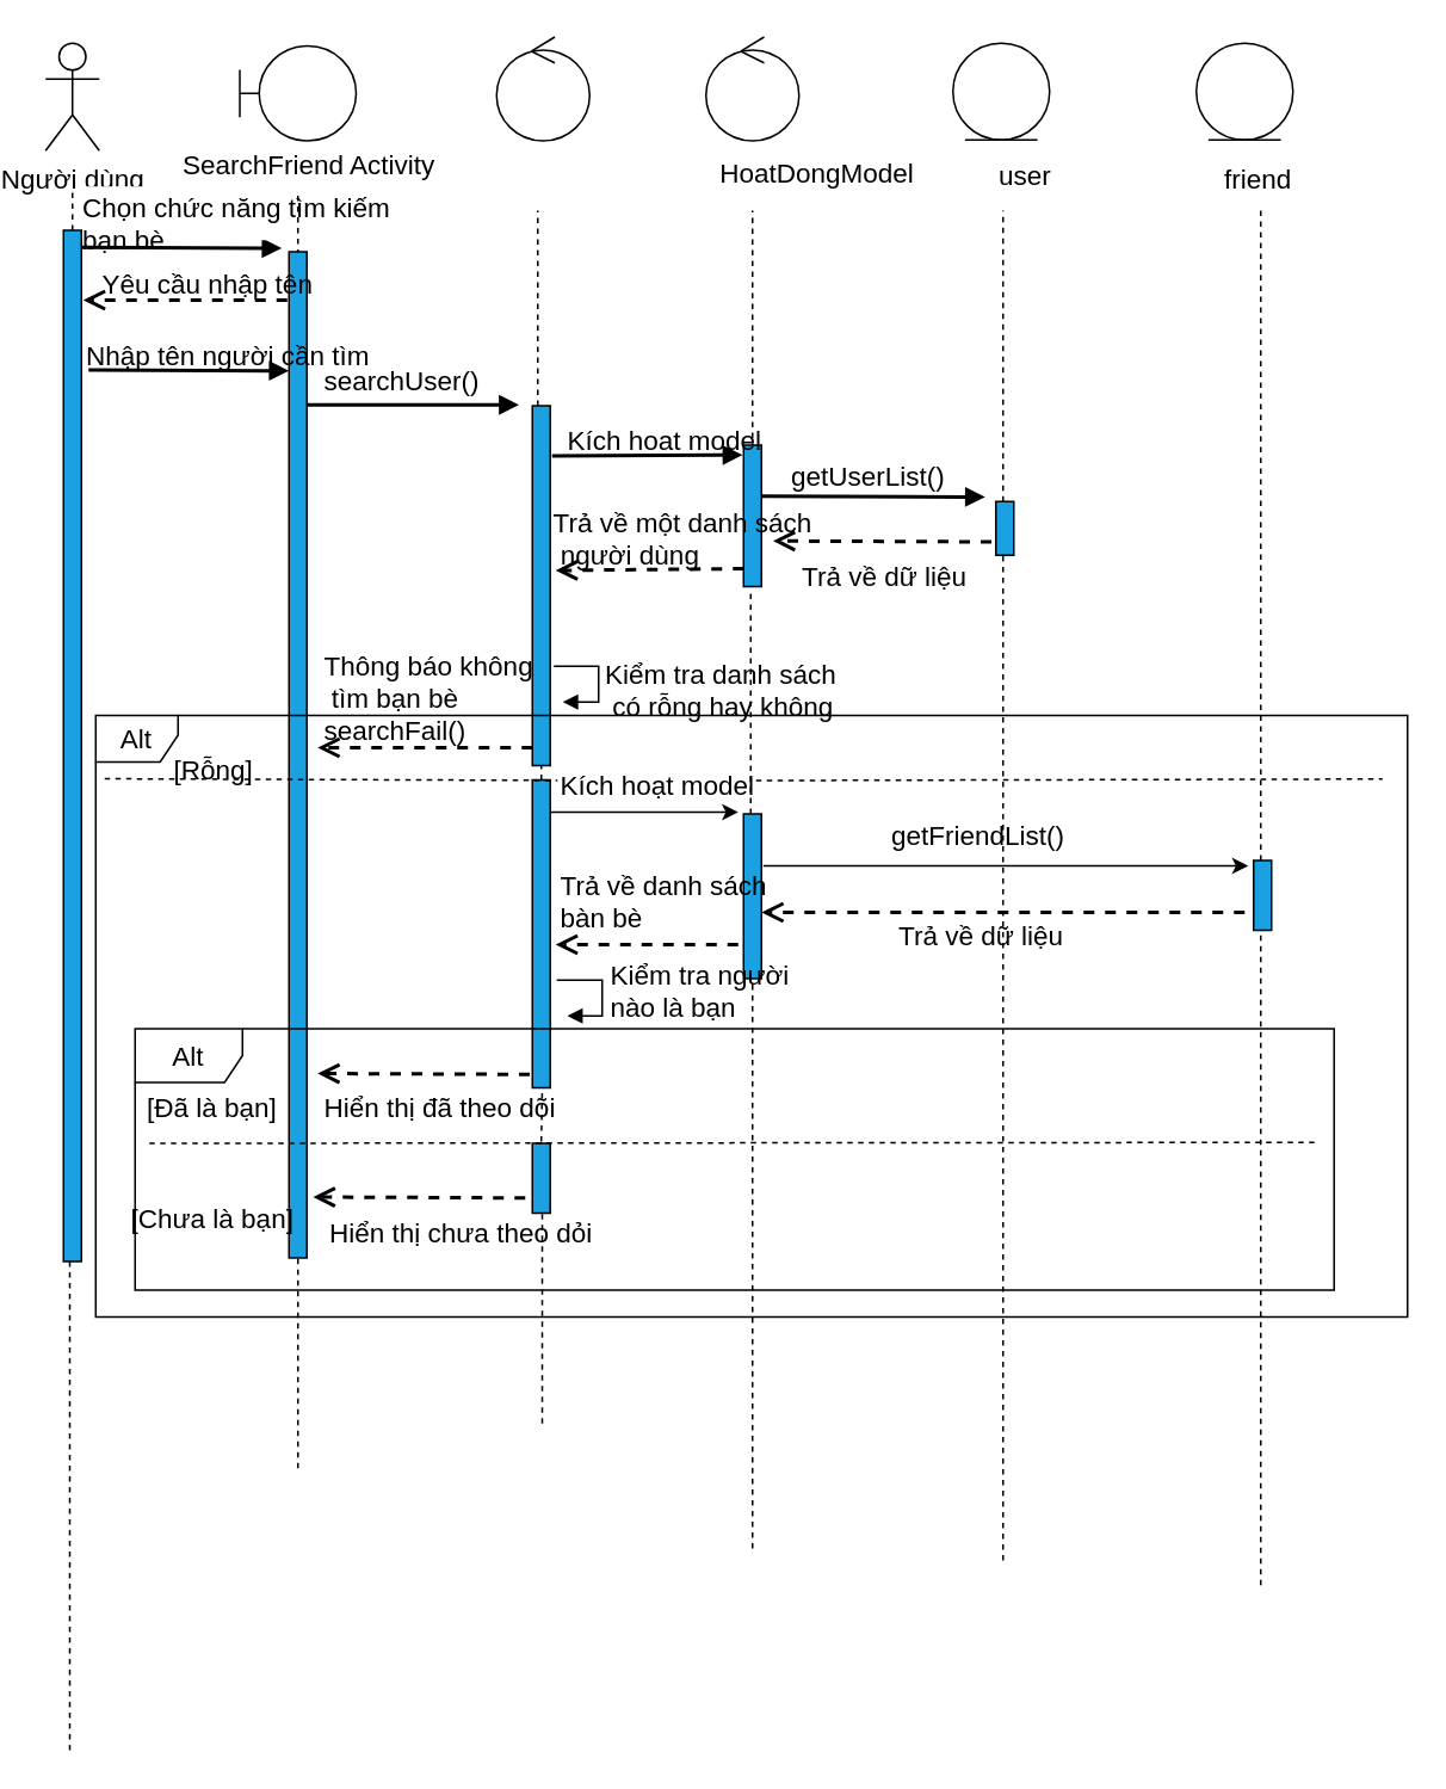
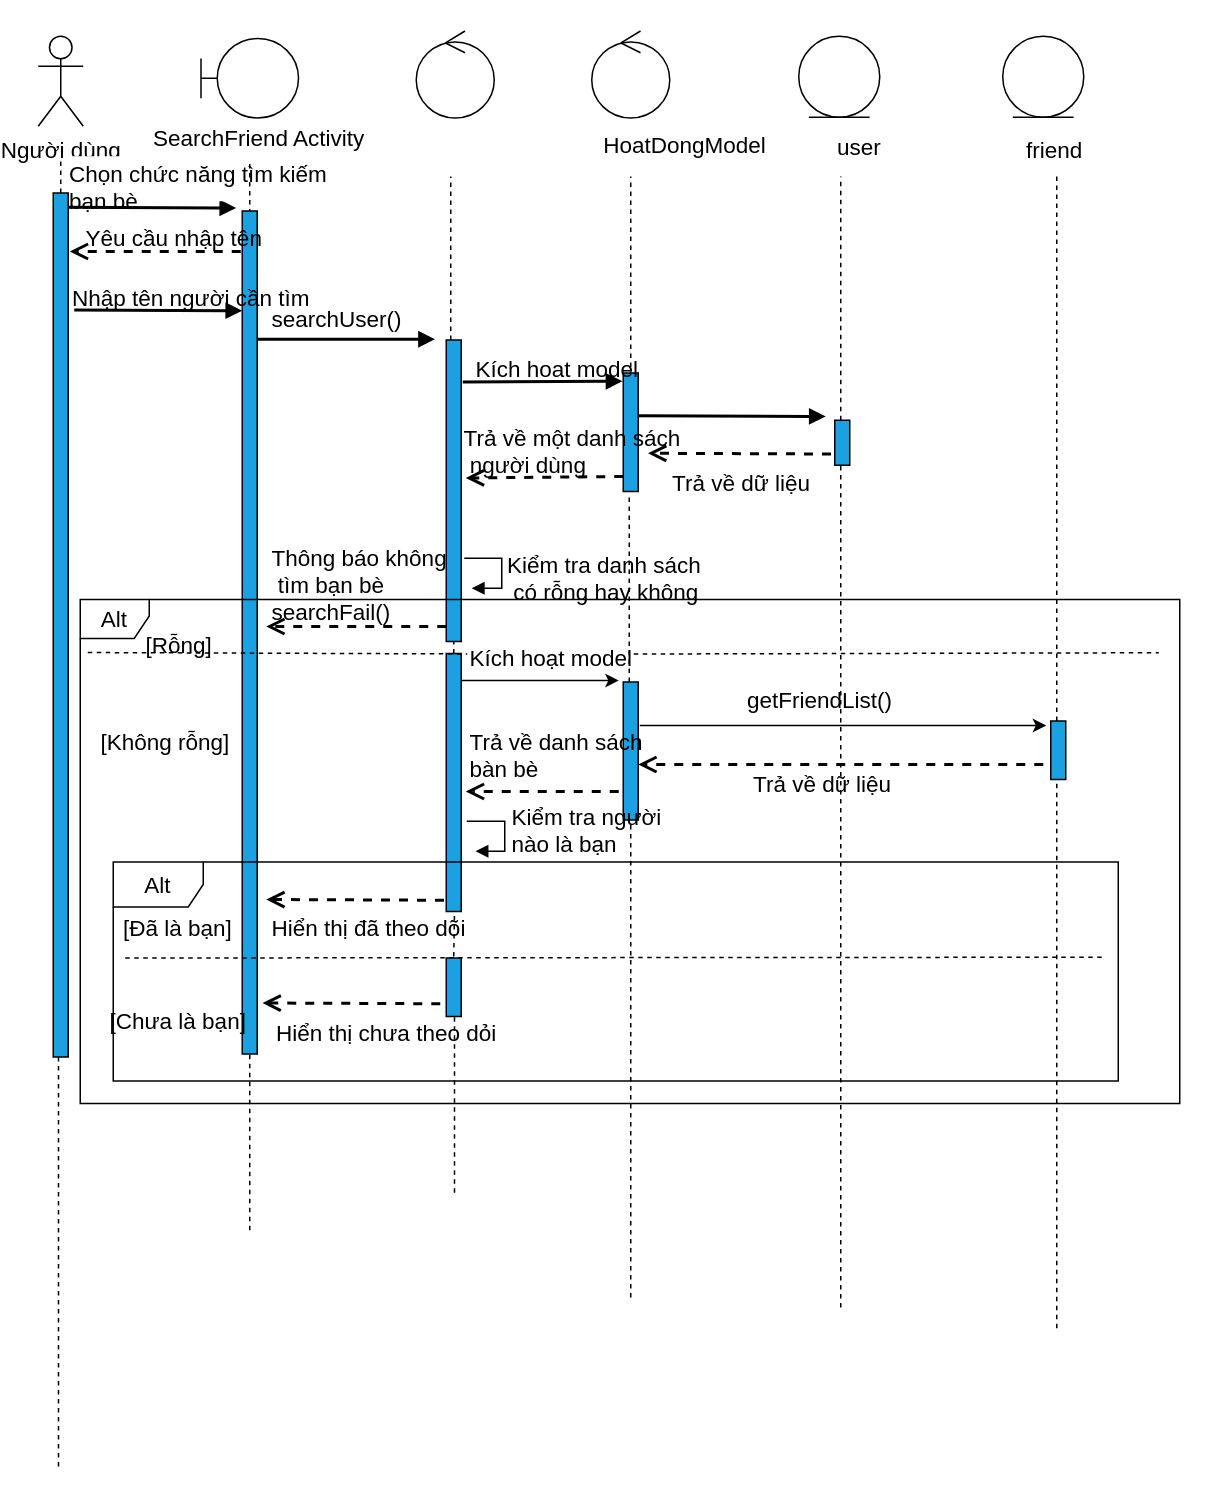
- <mxCell id="26" value="getUserList()" style="text;html=1;resizable=0;points=[];autosize=1;align=left;verticalAlign=top;spacingTop=-4;fontSize=15;" parent="1" vertex="1"><mxGeometry x="435" y="253.5" width="80" height="20" as="geometry" /></mxCell>
+ <mxCell id="75" value="[Không rỗng]" style="text;html=1;resizable=0;points=[];autosize=1;align=left;verticalAlign=top;spacingTop=-4;fontSize=15;" vertex="1" parent="1"><mxGeometry x="60" y="482.5" width="90" height="17" as="geometry" /></mxCell>
